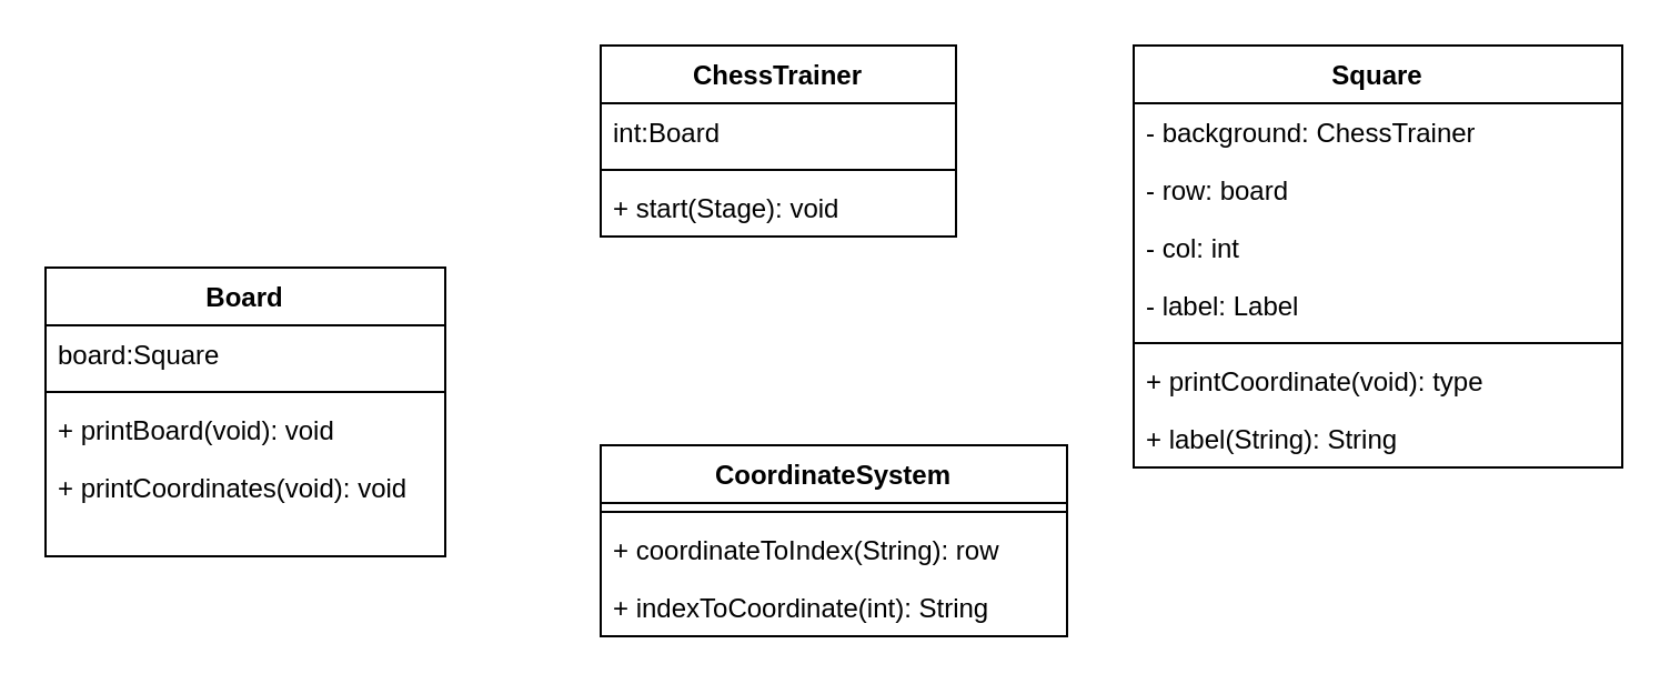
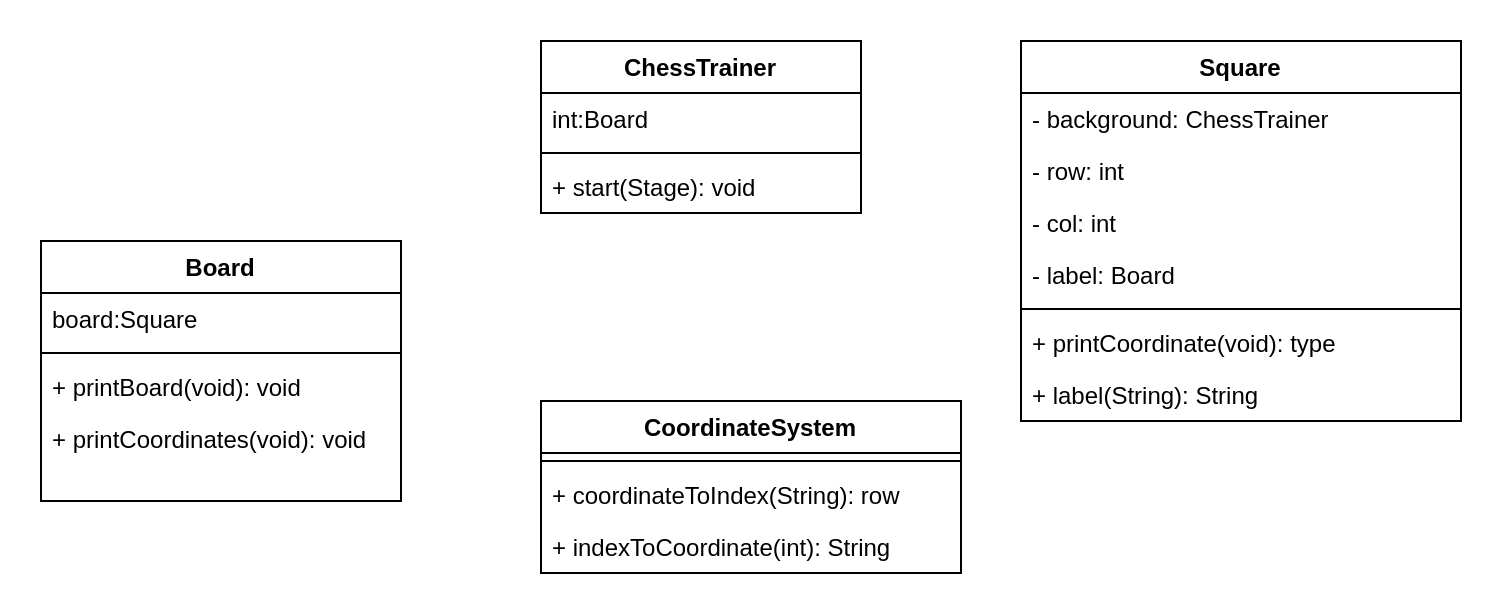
- <mxCell id="13" value="- row: board" style="text;strokeColor=none;fillColor=none;align=left;verticalAlign=top;spacingLeft=4;spacingRight=4;overflow=hidden;rotatable=0;points=[[0,0.5],[1,0.5]];portConstraint=eastwest;whiteSpace=wrap;html=1;" vertex="1" parent="11"><mxGeometry y="52" width="220" height="26" as="geometry" /></mxCell>
+ <mxCell id="13" value="- row: int" style="text;strokeColor=none;fillColor=none;align=left;verticalAlign=top;spacingLeft=4;spacingRight=4;overflow=hidden;rotatable=0;points=[[0,0.5],[1,0.5]];portConstraint=eastwest;whiteSpace=wrap;html=1;" vertex="1" parent="11"><mxGeometry y="52" width="220" height="26" as="geometry" /></mxCell>
- <mxCell id="15" value="- label: Label" style="text;strokeColor=none;fillColor=none;align=left;verticalAlign=top;spacingLeft=4;spacingRight=4;overflow=hidden;rotatable=0;points=[[0,0.5],[1,0.5]];portConstraint=eastwest;whiteSpace=wrap;html=1;" vertex="1" parent="11"><mxGeometry y="104" width="220" height="26" as="geometry" /></mxCell>
+ <mxCell id="15" value="- label: Board" style="text;strokeColor=none;fillColor=none;align=left;verticalAlign=top;spacingLeft=4;spacingRight=4;overflow=hidden;rotatable=0;points=[[0,0.5],[1,0.5]];portConstraint=eastwest;whiteSpace=wrap;html=1;" vertex="1" parent="11"><mxGeometry y="104" width="220" height="26" as="geometry" /></mxCell>
